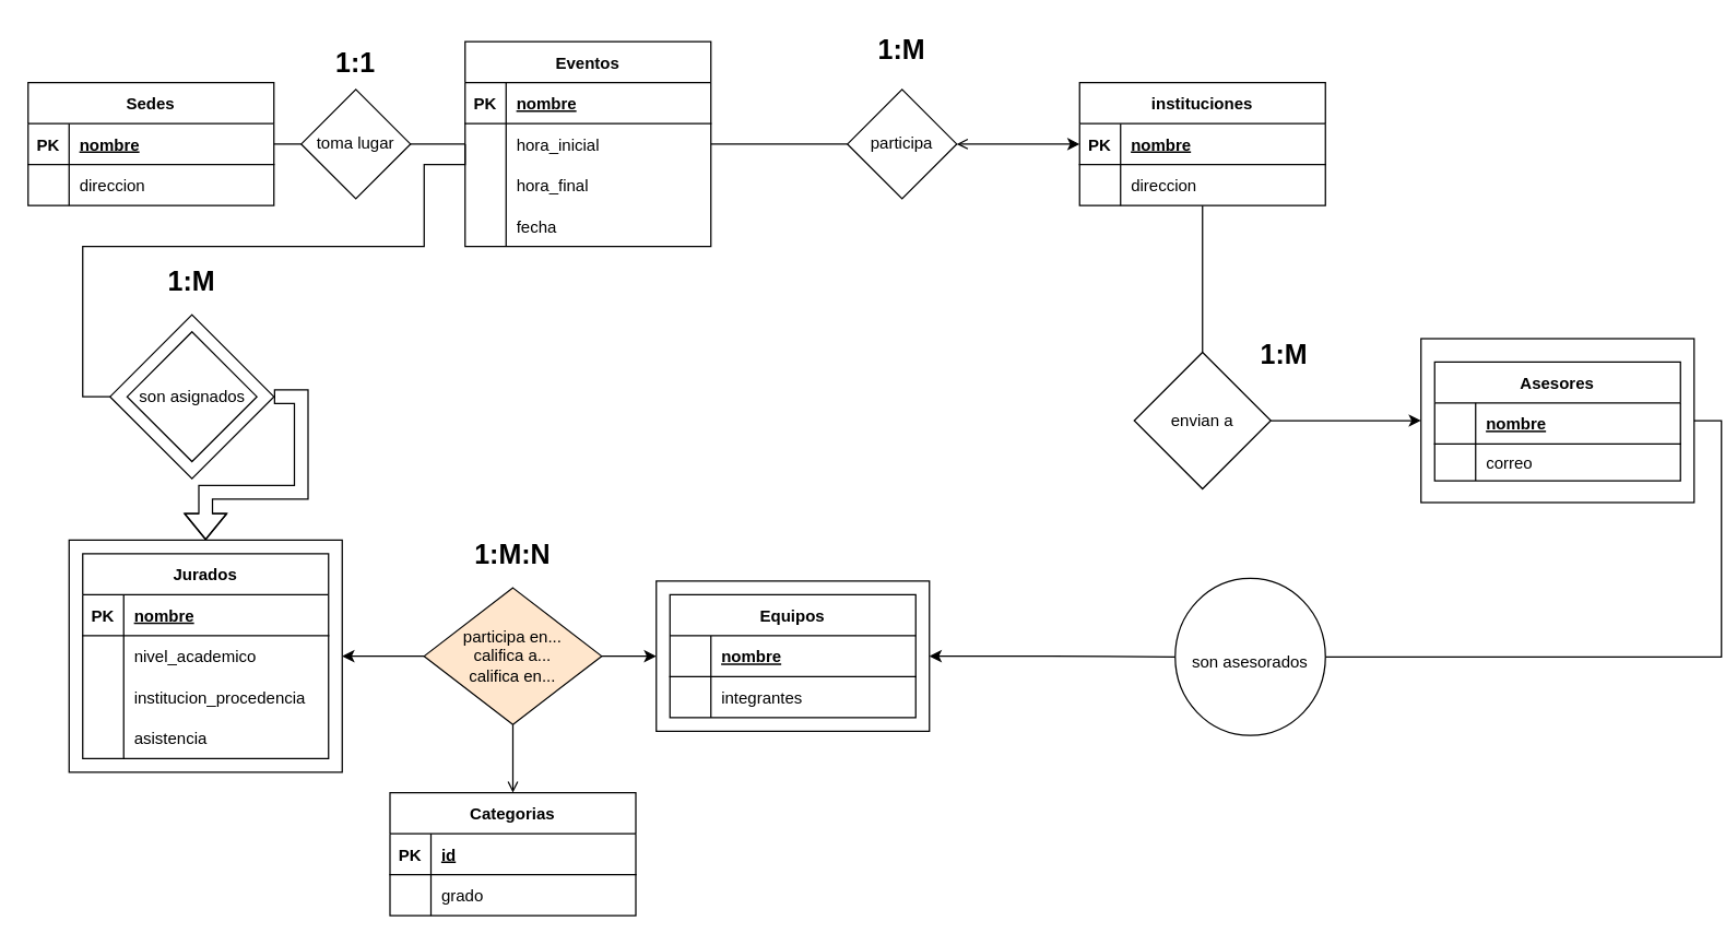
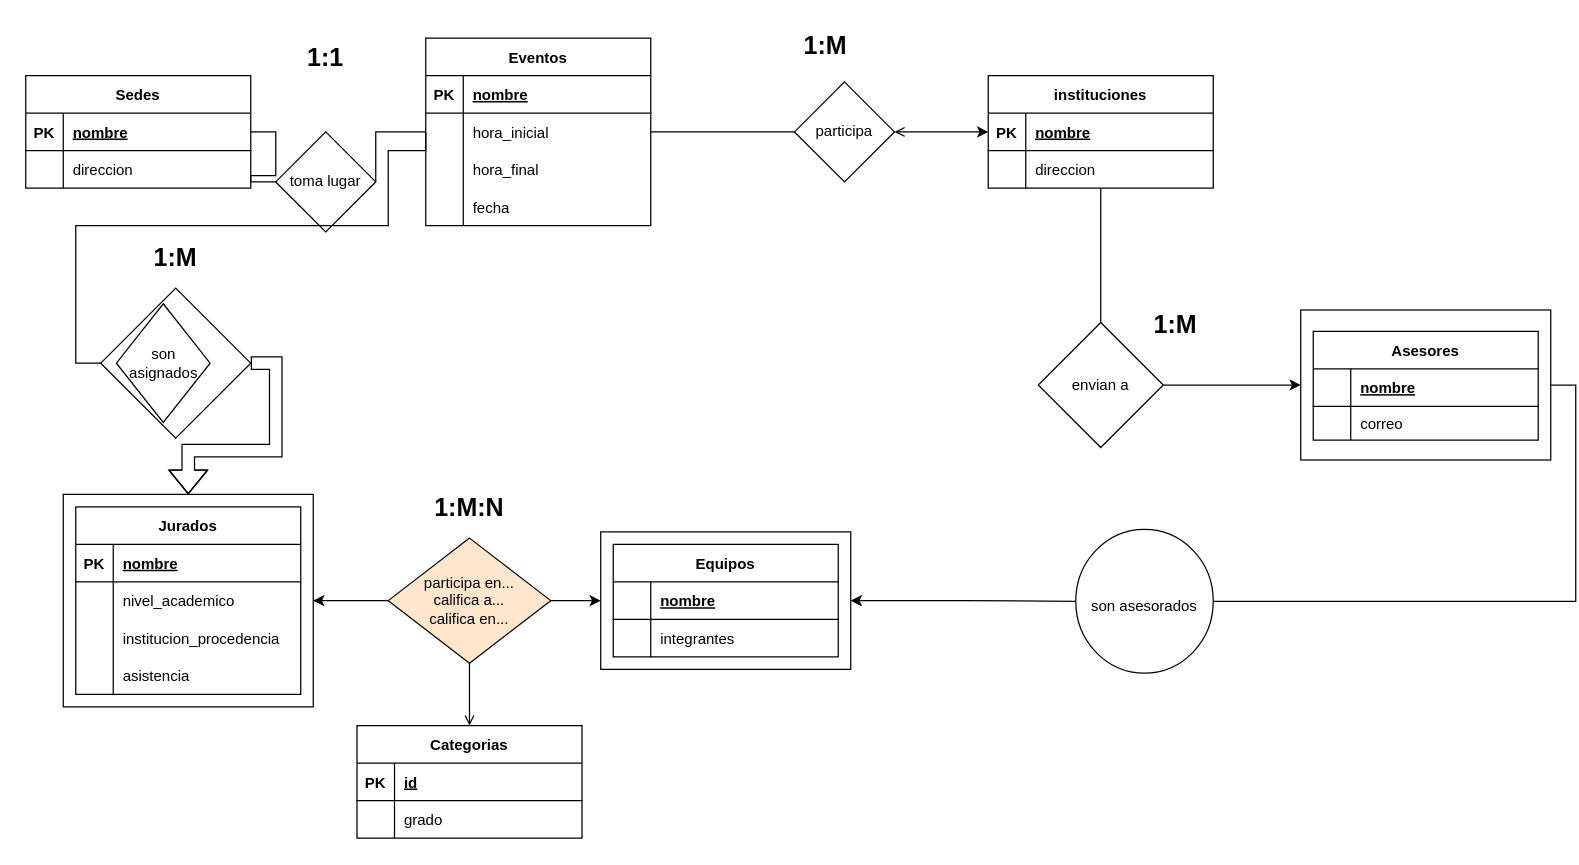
- <mxCell id="22" value="toma lugar" style="rhombus;whiteSpace=wrap;html=1;" vertex="1" parent="1"><mxGeometry x="220" y="65" width="80" height="80" as="geometry" /></mxCell>
+ <mxCell id="22" value="toma lugar" style="rhombus;whiteSpace=wrap;html=1;" vertex="1" parent="1"><mxGeometry x="220" y="105" width="80" height="80" as="geometry" /></mxCell>
- <mxCell id="25" value="participa" style="rhombus;whiteSpace=wrap;html=1;" vertex="1" parent="1"><mxGeometry x="620" y="65" width="80" height="80" as="geometry" /></mxCell>
+ <mxCell id="25" value="participa" style="rhombus;whiteSpace=wrap;html=1;" vertex="1" parent="1"><mxGeometry x="635" y="65" width="80" height="80" as="geometry" /></mxCell>
- <mxCell id="37" value="son asignados" style="rhombus;whiteSpace=wrap;html=1;" vertex="1" parent="1"><mxGeometry x="92.5" y="242.5" width="95" height="95" as="geometry" /></mxCell>
+ <mxCell id="37" value="son asignados" style="rhombus;whiteSpace=wrap;html=1;" vertex="1" parent="1"><mxGeometry x="92.5" y="242.5" width="75" height="95" as="geometry" /></mxCell>
